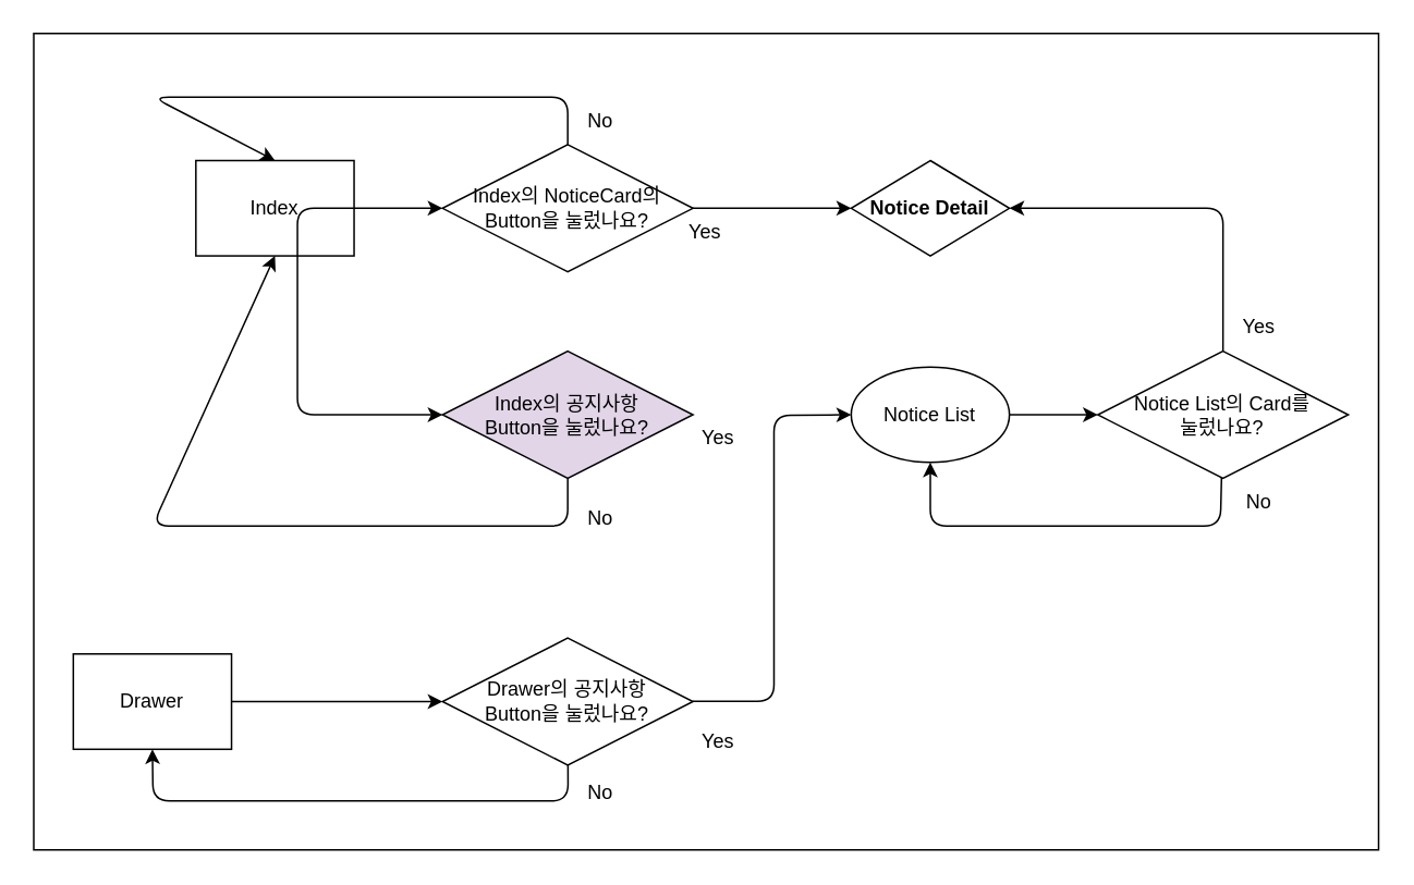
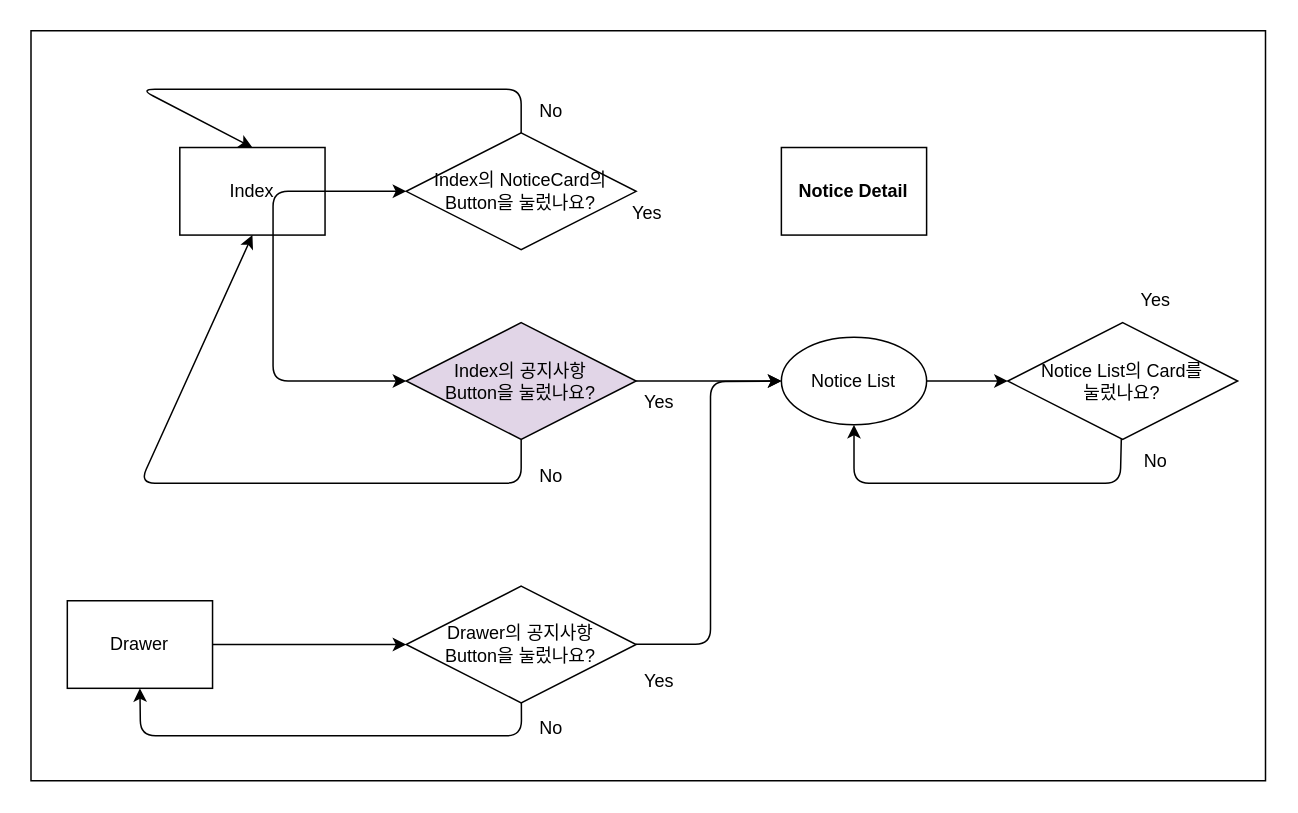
- <mxCell id="6" style="edgeStyle=none;html=1;entryX=0;entryY=0.5;entryDx=0;entryDy=0;" parent="1" source="8" target="5" edge="1"><mxGeometry relative="1" as="geometry" /></mxCell>
- <mxCell id="5" value="Notice Detail" style="rhombus;whiteSpace=wrap;html=1;fontStyle=1;" parent="1" vertex="1"><mxGeometry x="520.255" y="97.838" width="96.824" height="58.378" as="geometry" /></mxCell>
+ <mxCell id="5" value="Notice Detail" style="rounded=0;whiteSpace=wrap;html=1;fontStyle=1" parent="1" vertex="1"><mxGeometry x="520.255" y="97.838" width="96.824" height="58.378" as="geometry" /></mxCell>
- <mxCell id="18" style="edgeStyle=none;html=1;entryX=1;entryY=0.5;entryDx=0;entryDy=0;" parent="1" source="20" target="5" edge="1"><mxGeometry relative="1" as="geometry"><Array as="points"><mxPoint x="747.79" y="127.027" /></Array></mxGeometry></mxCell>
+ <mxCell id="12" style="edgeStyle=none;html=1;entryX=0;entryY=0.5;entryDx=0;entryDy=0;" parent="1" source="14" target="4" edge="1"><mxGeometry relative="1" as="geometry" /></mxCell>
